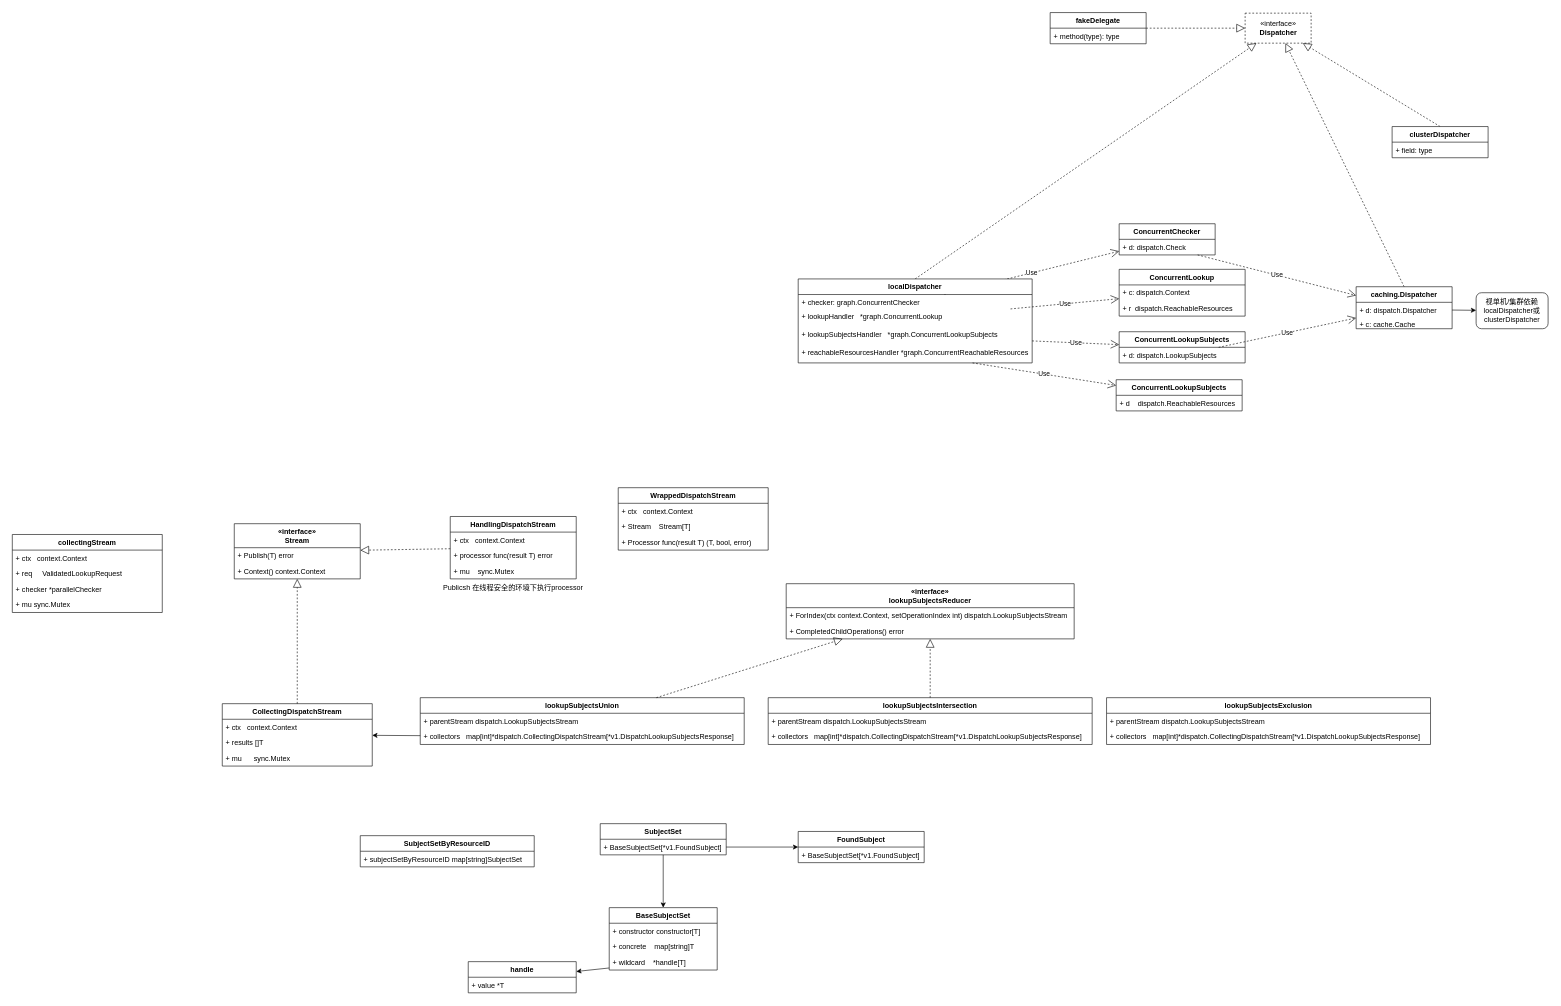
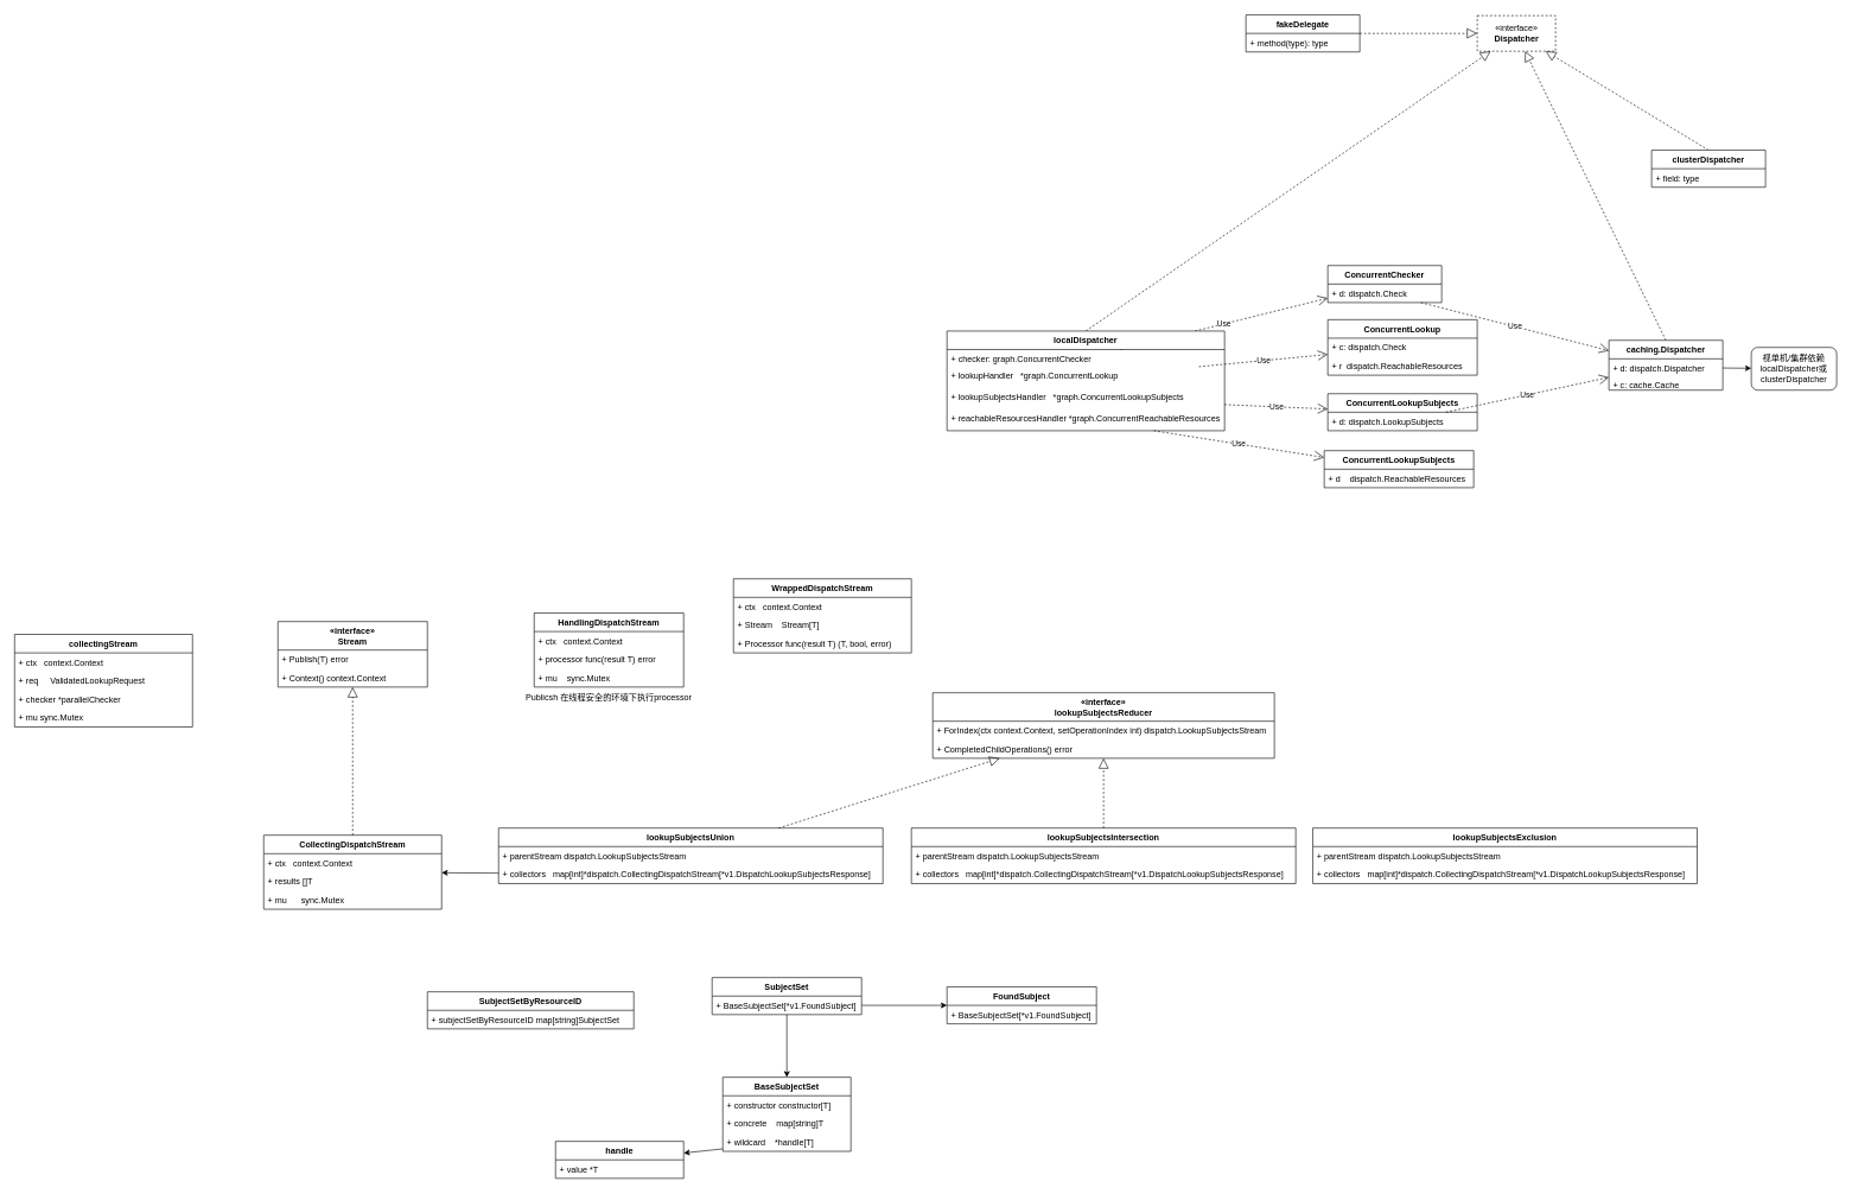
- <mxCell id="21" value="+ c: dispatch.Context" style="text;strokeColor=none;fillColor=none;align=left;verticalAlign=top;spacingLeft=4;spacingRight=4;overflow=hidden;rotatable=0;points=[[0,0.5],[1,0.5]];portConstraint=eastwest;" parent="20" vertex="1"><mxGeometry y="26" width="210" height="26" as="geometry" /></mxCell>
+ <mxCell id="21" value="+ c: dispatch.Check" style="text;strokeColor=none;fillColor=none;align=left;verticalAlign=top;spacingLeft=4;spacingRight=4;overflow=hidden;rotatable=0;points=[[0,0.5],[1,0.5]];portConstraint=eastwest;" parent="20" vertex="1"><mxGeometry y="26" width="210" height="26" as="geometry" /></mxCell>
- <mxCell id="30" value="" style="endArrow=block;dashed=1;endFill=0;endSize=12;html=1;" parent="1" source="56" target="27" edge="1"><mxGeometry width="160" relative="1" as="geometry"><mxPoint x="1690" y="462" as="sourcePoint" /><mxPoint x="2085" y="75" as="targetPoint" /></mxGeometry></mxCell>
